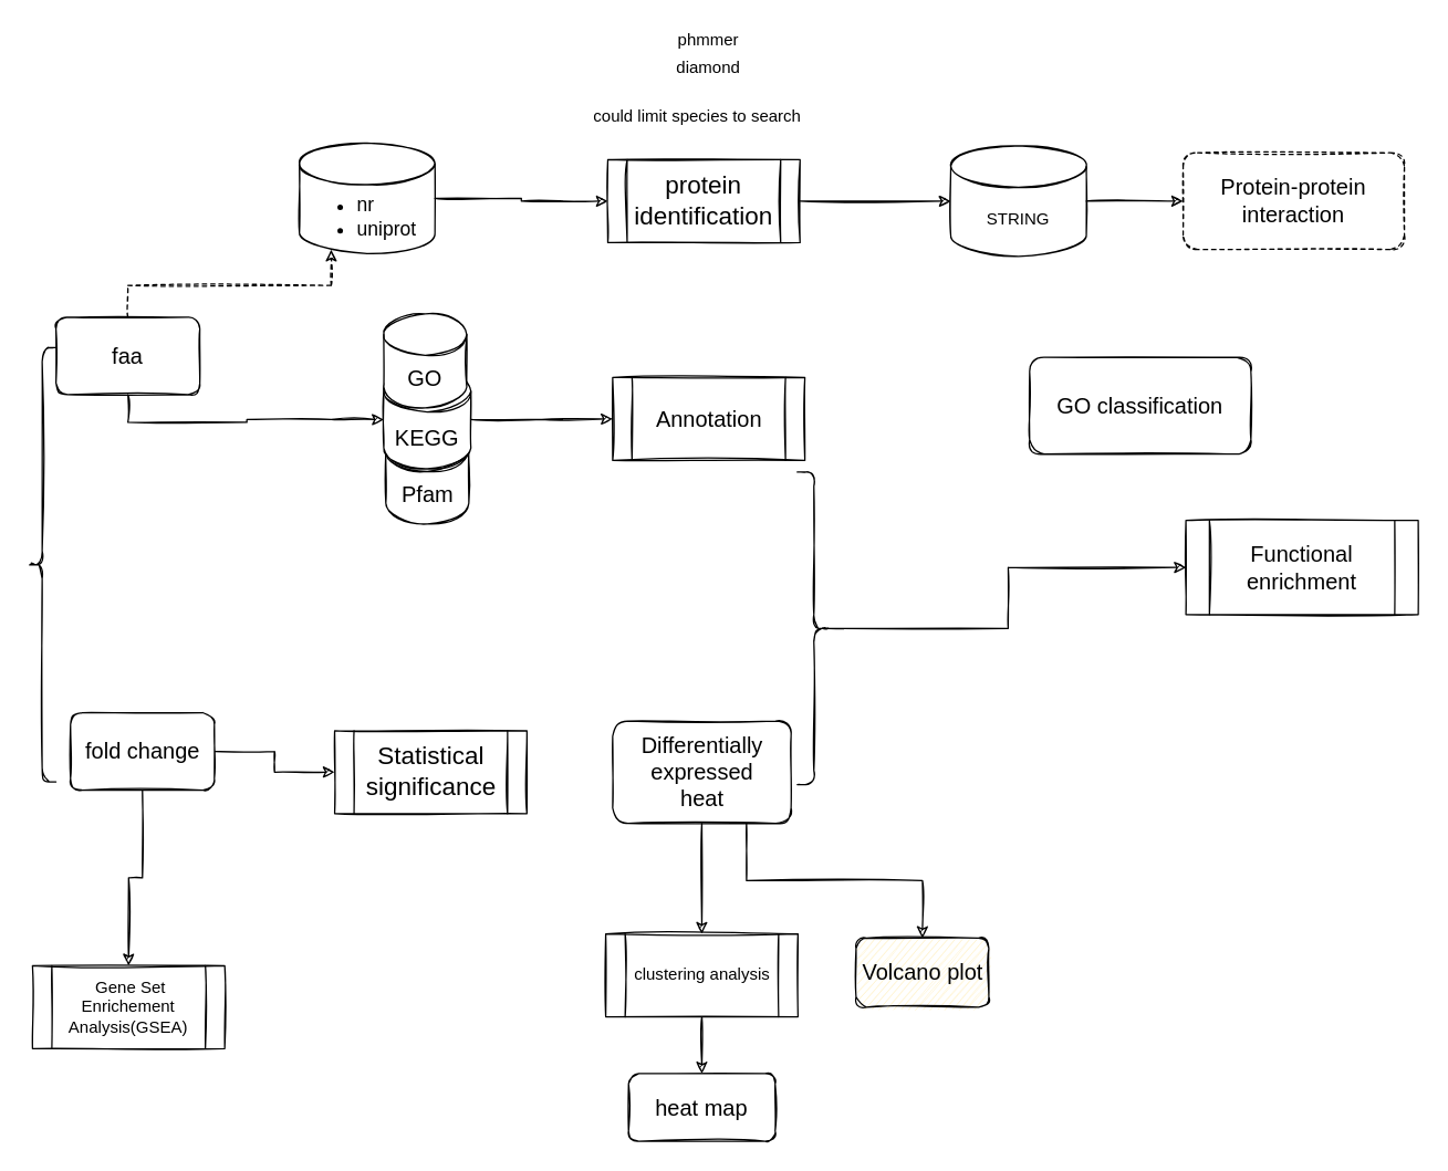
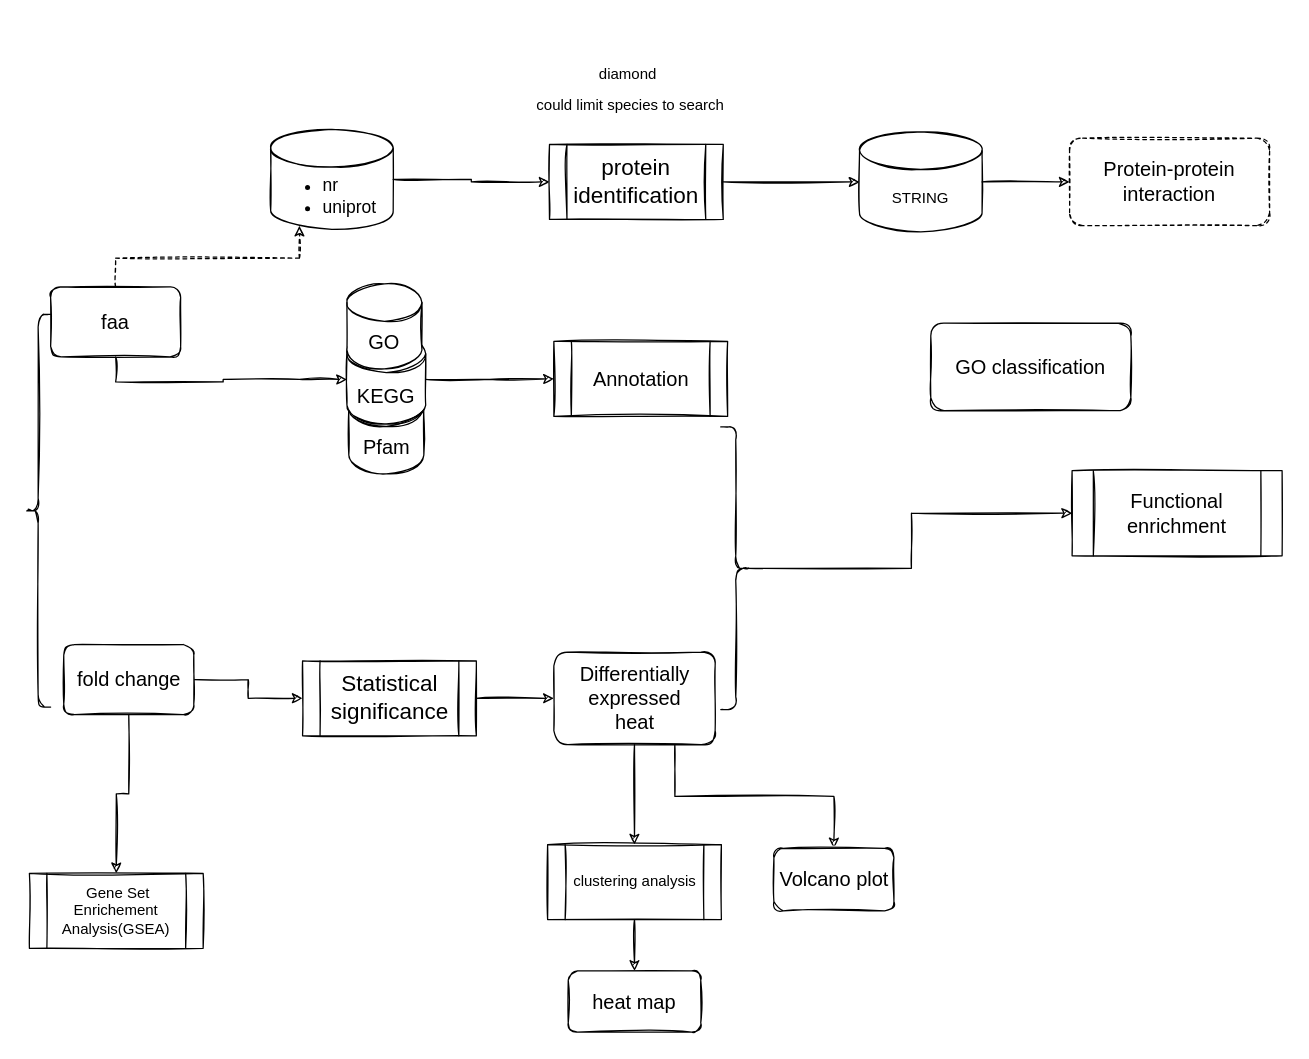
- <mxCell id="36" value="phmmer" style="text;html=1;strokeColor=none;fillColor=none;align=center;verticalAlign=middle;whiteSpace=wrap;rounded=0;" parent="1" vertex="1"><mxGeometry x="481" y="20" width="62" height="18" as="geometry" /></mxCell>
- <mxCell id="35" value="diamond" style="text;html=1;strokeColor=none;fillColor=none;align=center;verticalAlign=middle;whiteSpace=wrap;rounded=0;" parent="1" vertex="1"><mxGeometry x="481" y="40" width="62" height="18" as="geometry" /></mxCell>
+ <mxCell id="35" value="diamond" style="text;html=1;strokeColor=none;fillColor=none;align=center;verticalAlign=middle;whiteSpace=wrap;rounded=0;" parent="1" vertex="1"><mxGeometry x="471" y="50" width="62" height="18" as="geometry" /></mxCell>
+ <mxCell id="18" value="" style="edgeStyle=orthogonalEdgeStyle;rounded=0;sketch=1;orthogonalLoop=1;jettySize=auto;html=1;" parent="1" source="19" target="24" edge="1"><mxGeometry relative="1" as="geometry"><mxPoint x="733" y="723" as="targetPoint" /></mxGeometry></mxCell>
- <mxCell id="30" value="Volcano plot" style="whiteSpace=wrap;html=1;fontSize=16;rounded=1;sketch=1;fillColor=#fff2cc;" parent="1" vertex="1"><mxGeometry x="618.5" y="678" width="96" height="50" as="geometry" /></mxCell>
+ <mxCell id="30" value="Volcano plot" style="whiteSpace=wrap;html=1;fontSize=16;rounded=1;sketch=1;" parent="1" vertex="1"><mxGeometry x="618.5" y="678" width="96" height="50" as="geometry" /></mxCell>
